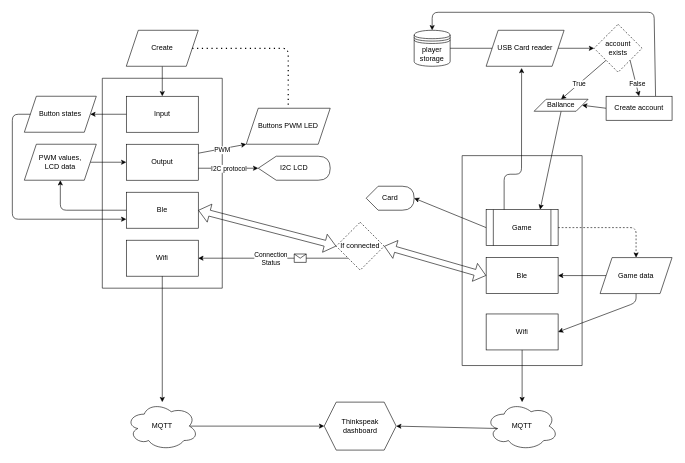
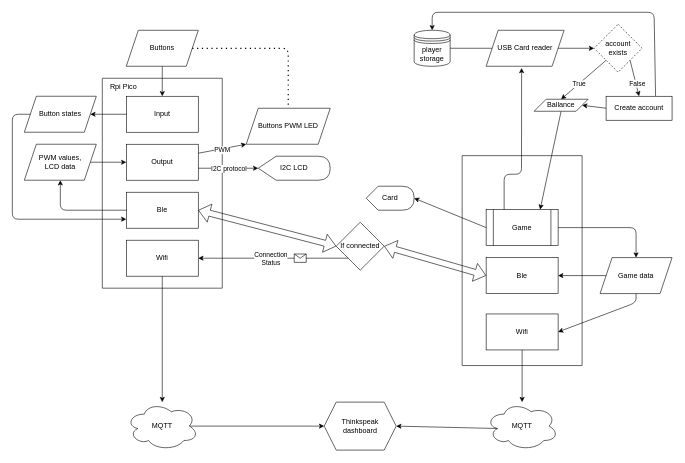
- <mxCell id="3" value="Create" style="shape=parallelogram;perimeter=parallelogramPerimeter;whiteSpace=wrap;html=1;fixedSize=1;" parent="1" vertex="1"><mxGeometry x="210" y="50" width="120" height="60" as="geometry" /></mxCell>
+ <mxCell id="3" value="Buttons" style="shape=parallelogram;perimeter=parallelogramPerimeter;whiteSpace=wrap;html=1;fixedSize=1;" parent="1" vertex="1"><mxGeometry x="210" y="50" width="120" height="60" as="geometry" /></mxCell>
+ <mxCell id="6" value="Rpi Pico" style="text;html=1;align=center;verticalAlign=middle;resizable=0;points=[];autosize=1;strokeColor=none;fillColor=none;" parent="5" vertex="1"><mxGeometry width="70" height="30" as="geometry" /></mxCell>
- <mxCell id="34" value="" style="edgeStyle=none;html=1;entryX=0.5;entryY=0;entryDx=0;entryDy=0;dashed=1;" edge="1" parent="27" source="30" target="33"><mxGeometry relative="1" as="geometry"><mxPoint x="960" y="310" as="targetPoint" /><mxPoint x="960" y="220" as="sourcePoint" /><Array as="points"><mxPoint x="290" y="120" /></Array></mxGeometry></mxCell>
+ <mxCell id="34" value="" style="edgeStyle=none;html=1;entryX=0.5;entryY=0;entryDx=0;entryDy=0;" edge="1" parent="27" source="30" target="33"><mxGeometry relative="1" as="geometry"><mxPoint x="960" y="310" as="targetPoint" /><mxPoint x="960" y="220" as="sourcePoint" /><Array as="points"><mxPoint x="290" y="120" /></Array></mxGeometry></mxCell>
- <mxCell id="38" value="If connected" style="rhombus;whiteSpace=wrap;html=1;dashed=1;" vertex="1" parent="1"><mxGeometry x="560" y="370" width="80" height="80" as="geometry" /></mxCell>
+ <mxCell id="38" value="If connected" style="rhombus;whiteSpace=wrap;html=1;" vertex="1" parent="1"><mxGeometry x="560" y="370" width="80" height="80" as="geometry" /></mxCell>
